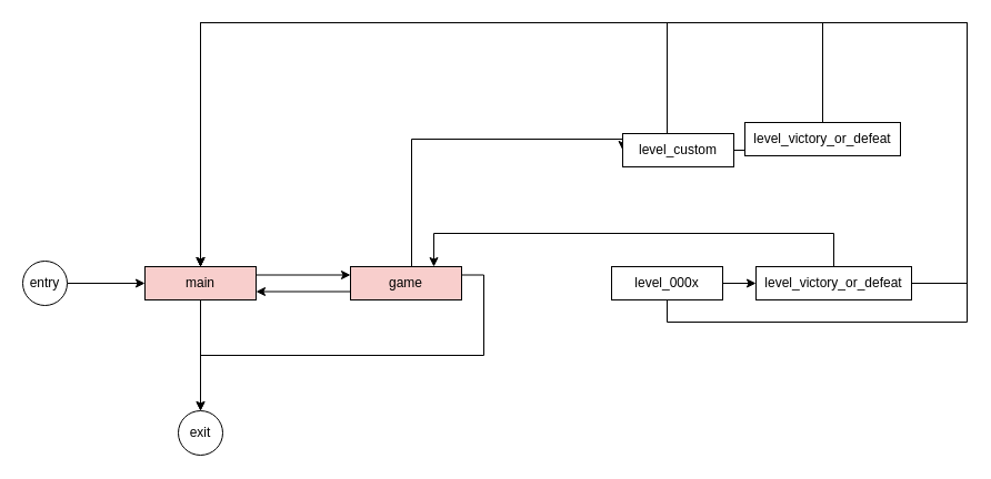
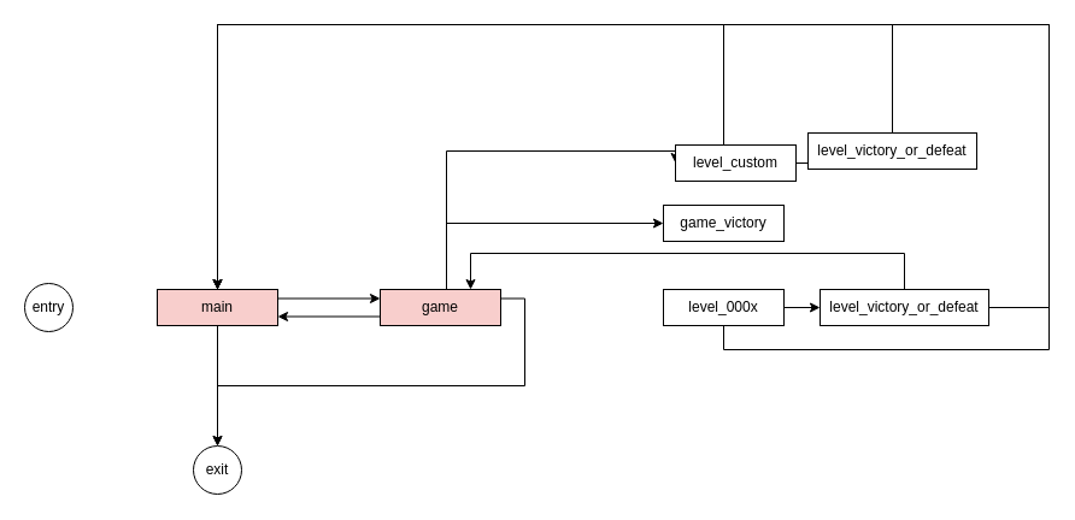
+ <mxCell id="7" value="" style="edgeStyle=orthogonalEdgeStyle;rounded=0;orthogonalLoop=1;jettySize=auto;html=1;entryX=0;entryY=0.5;entryDx=0;entryDy=0;" edge="1" parent="1" source="9" target="10"><mxGeometry relative="1" as="geometry"><Array as="points"><mxPoint x="370" y="185" /></Array></mxGeometry></mxCell>
+ <mxCell id="10" value="game_victory" style="rounded=0;whiteSpace=wrap;html=1;" vertex="1" parent="1"><mxGeometry x="550" y="170" width="100" height="30" as="geometry" /></mxCell>
- <mxCell id="20" value="" style="edgeStyle=orthogonalEdgeStyle;rounded=0;orthogonalLoop=1;jettySize=auto;html=1;" edge="1" parent="1" source="21" target="4"><mxGeometry relative="1" as="geometry" /></mxCell>
